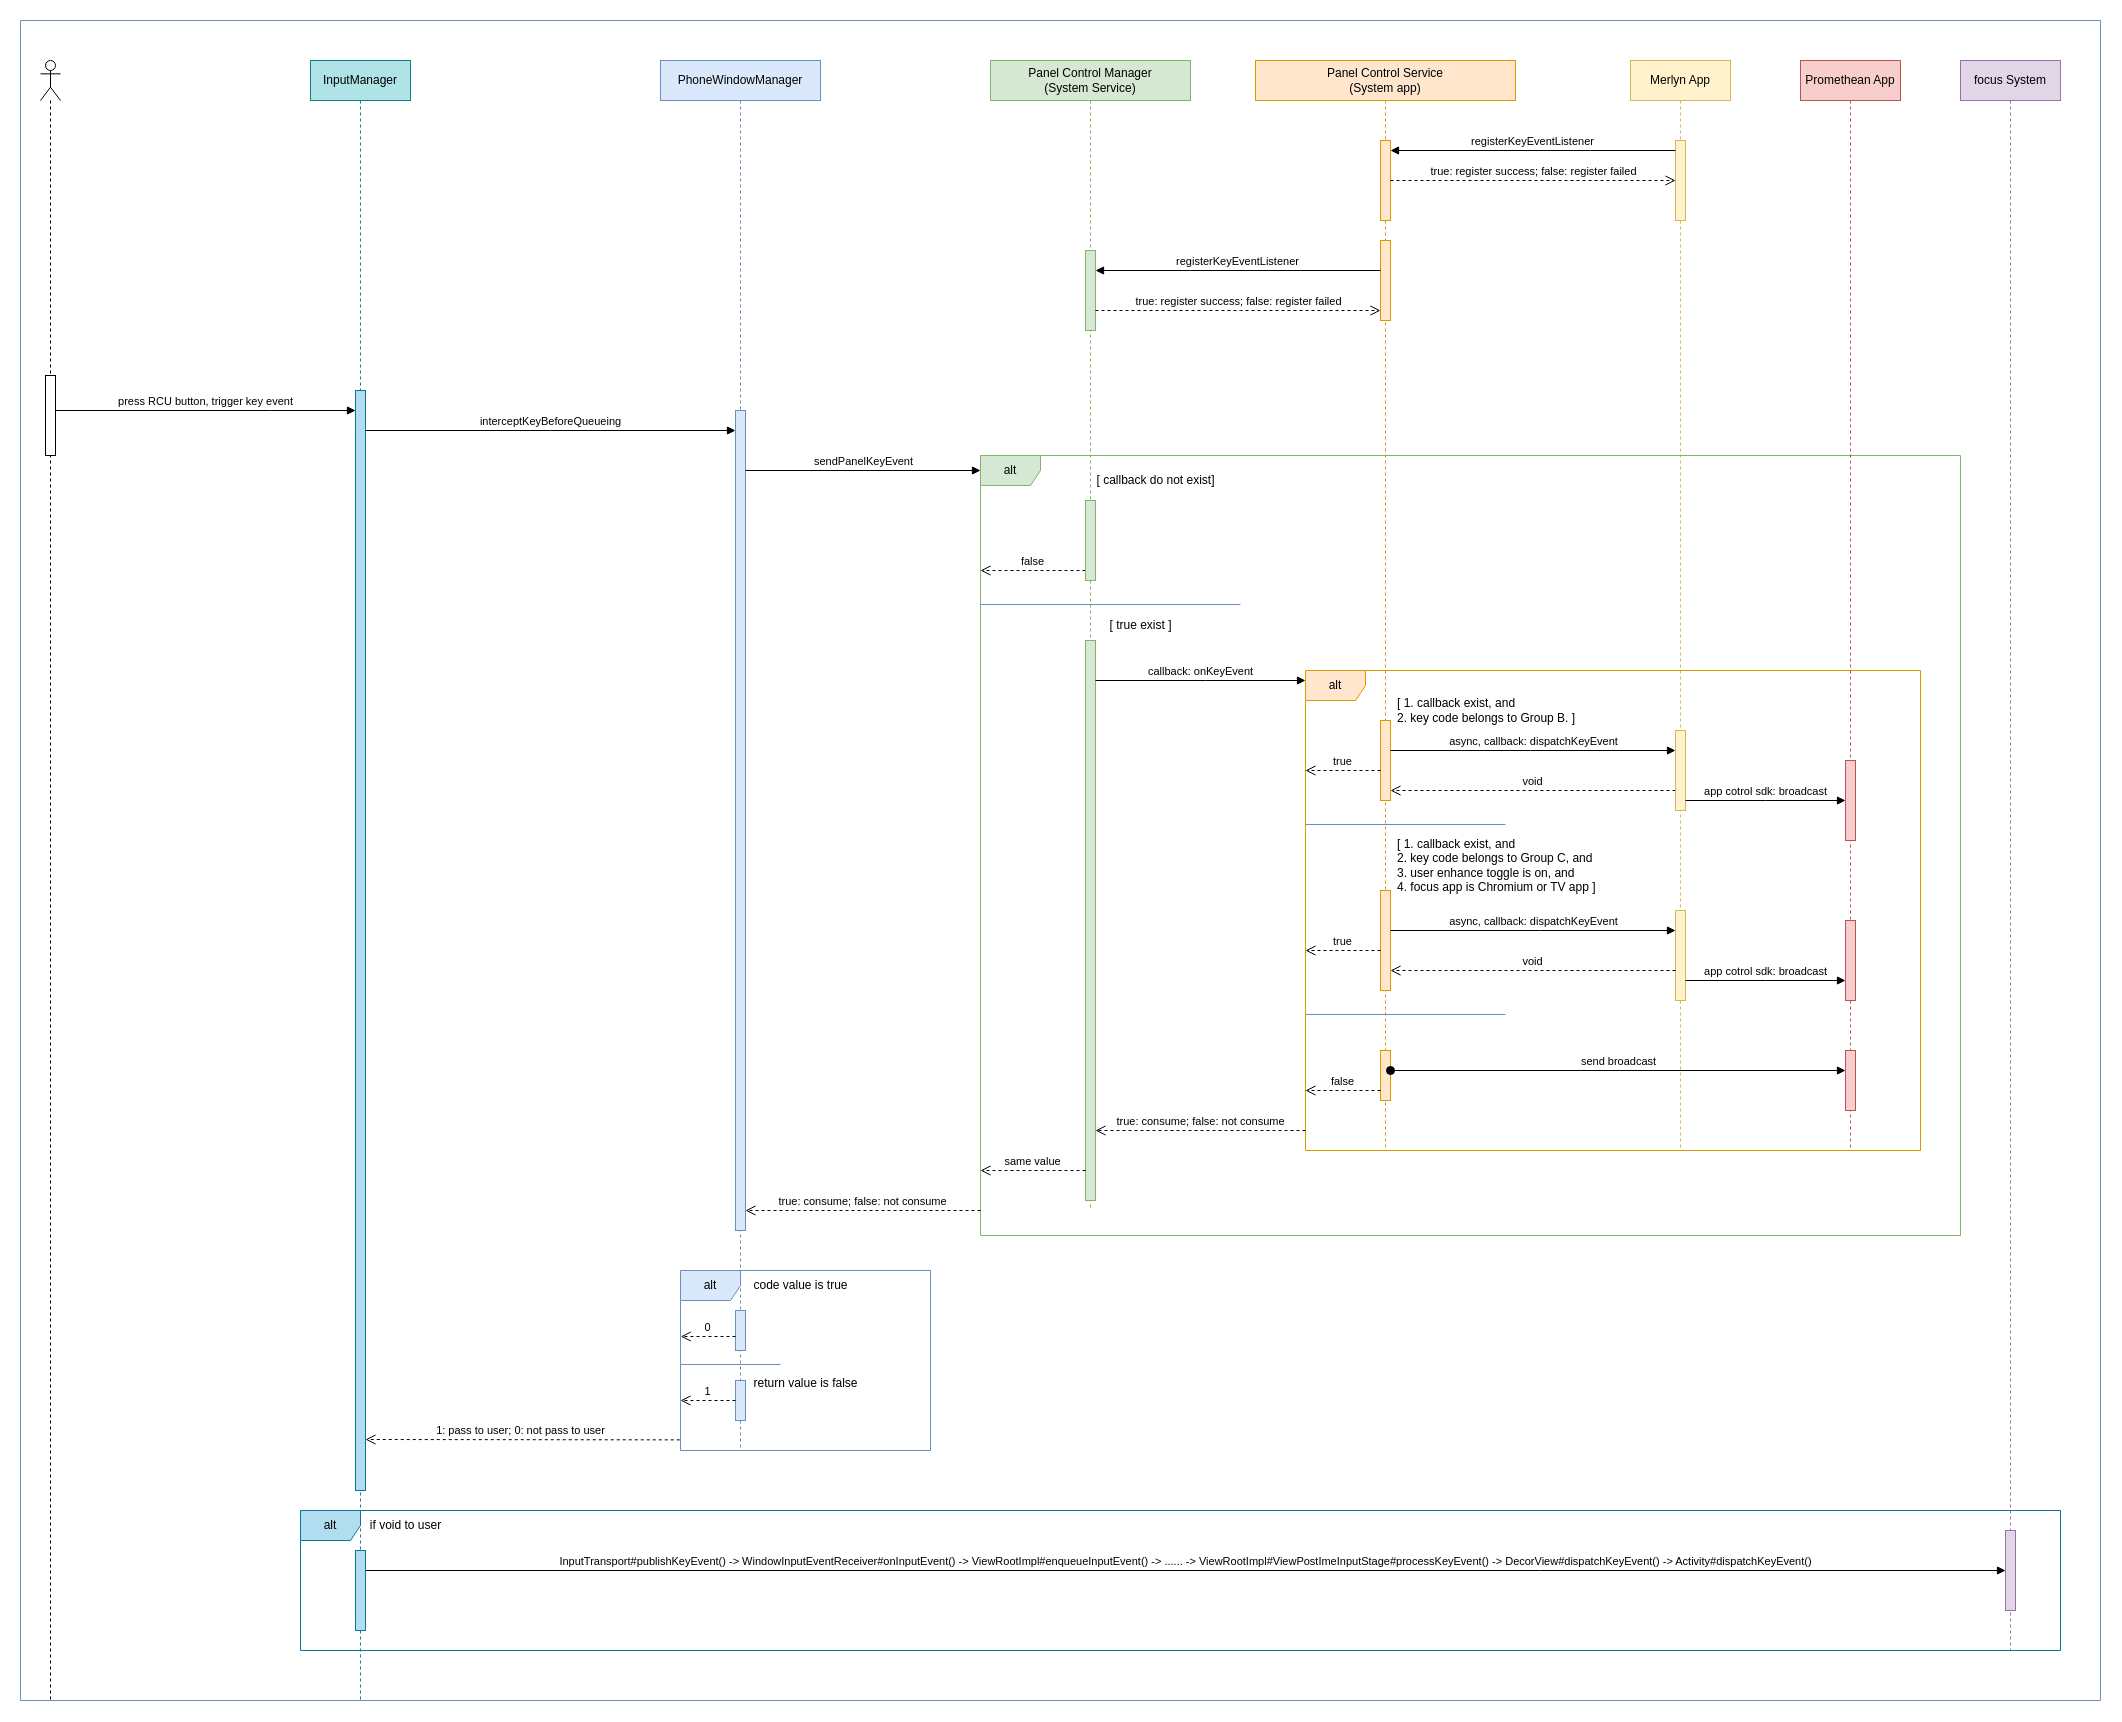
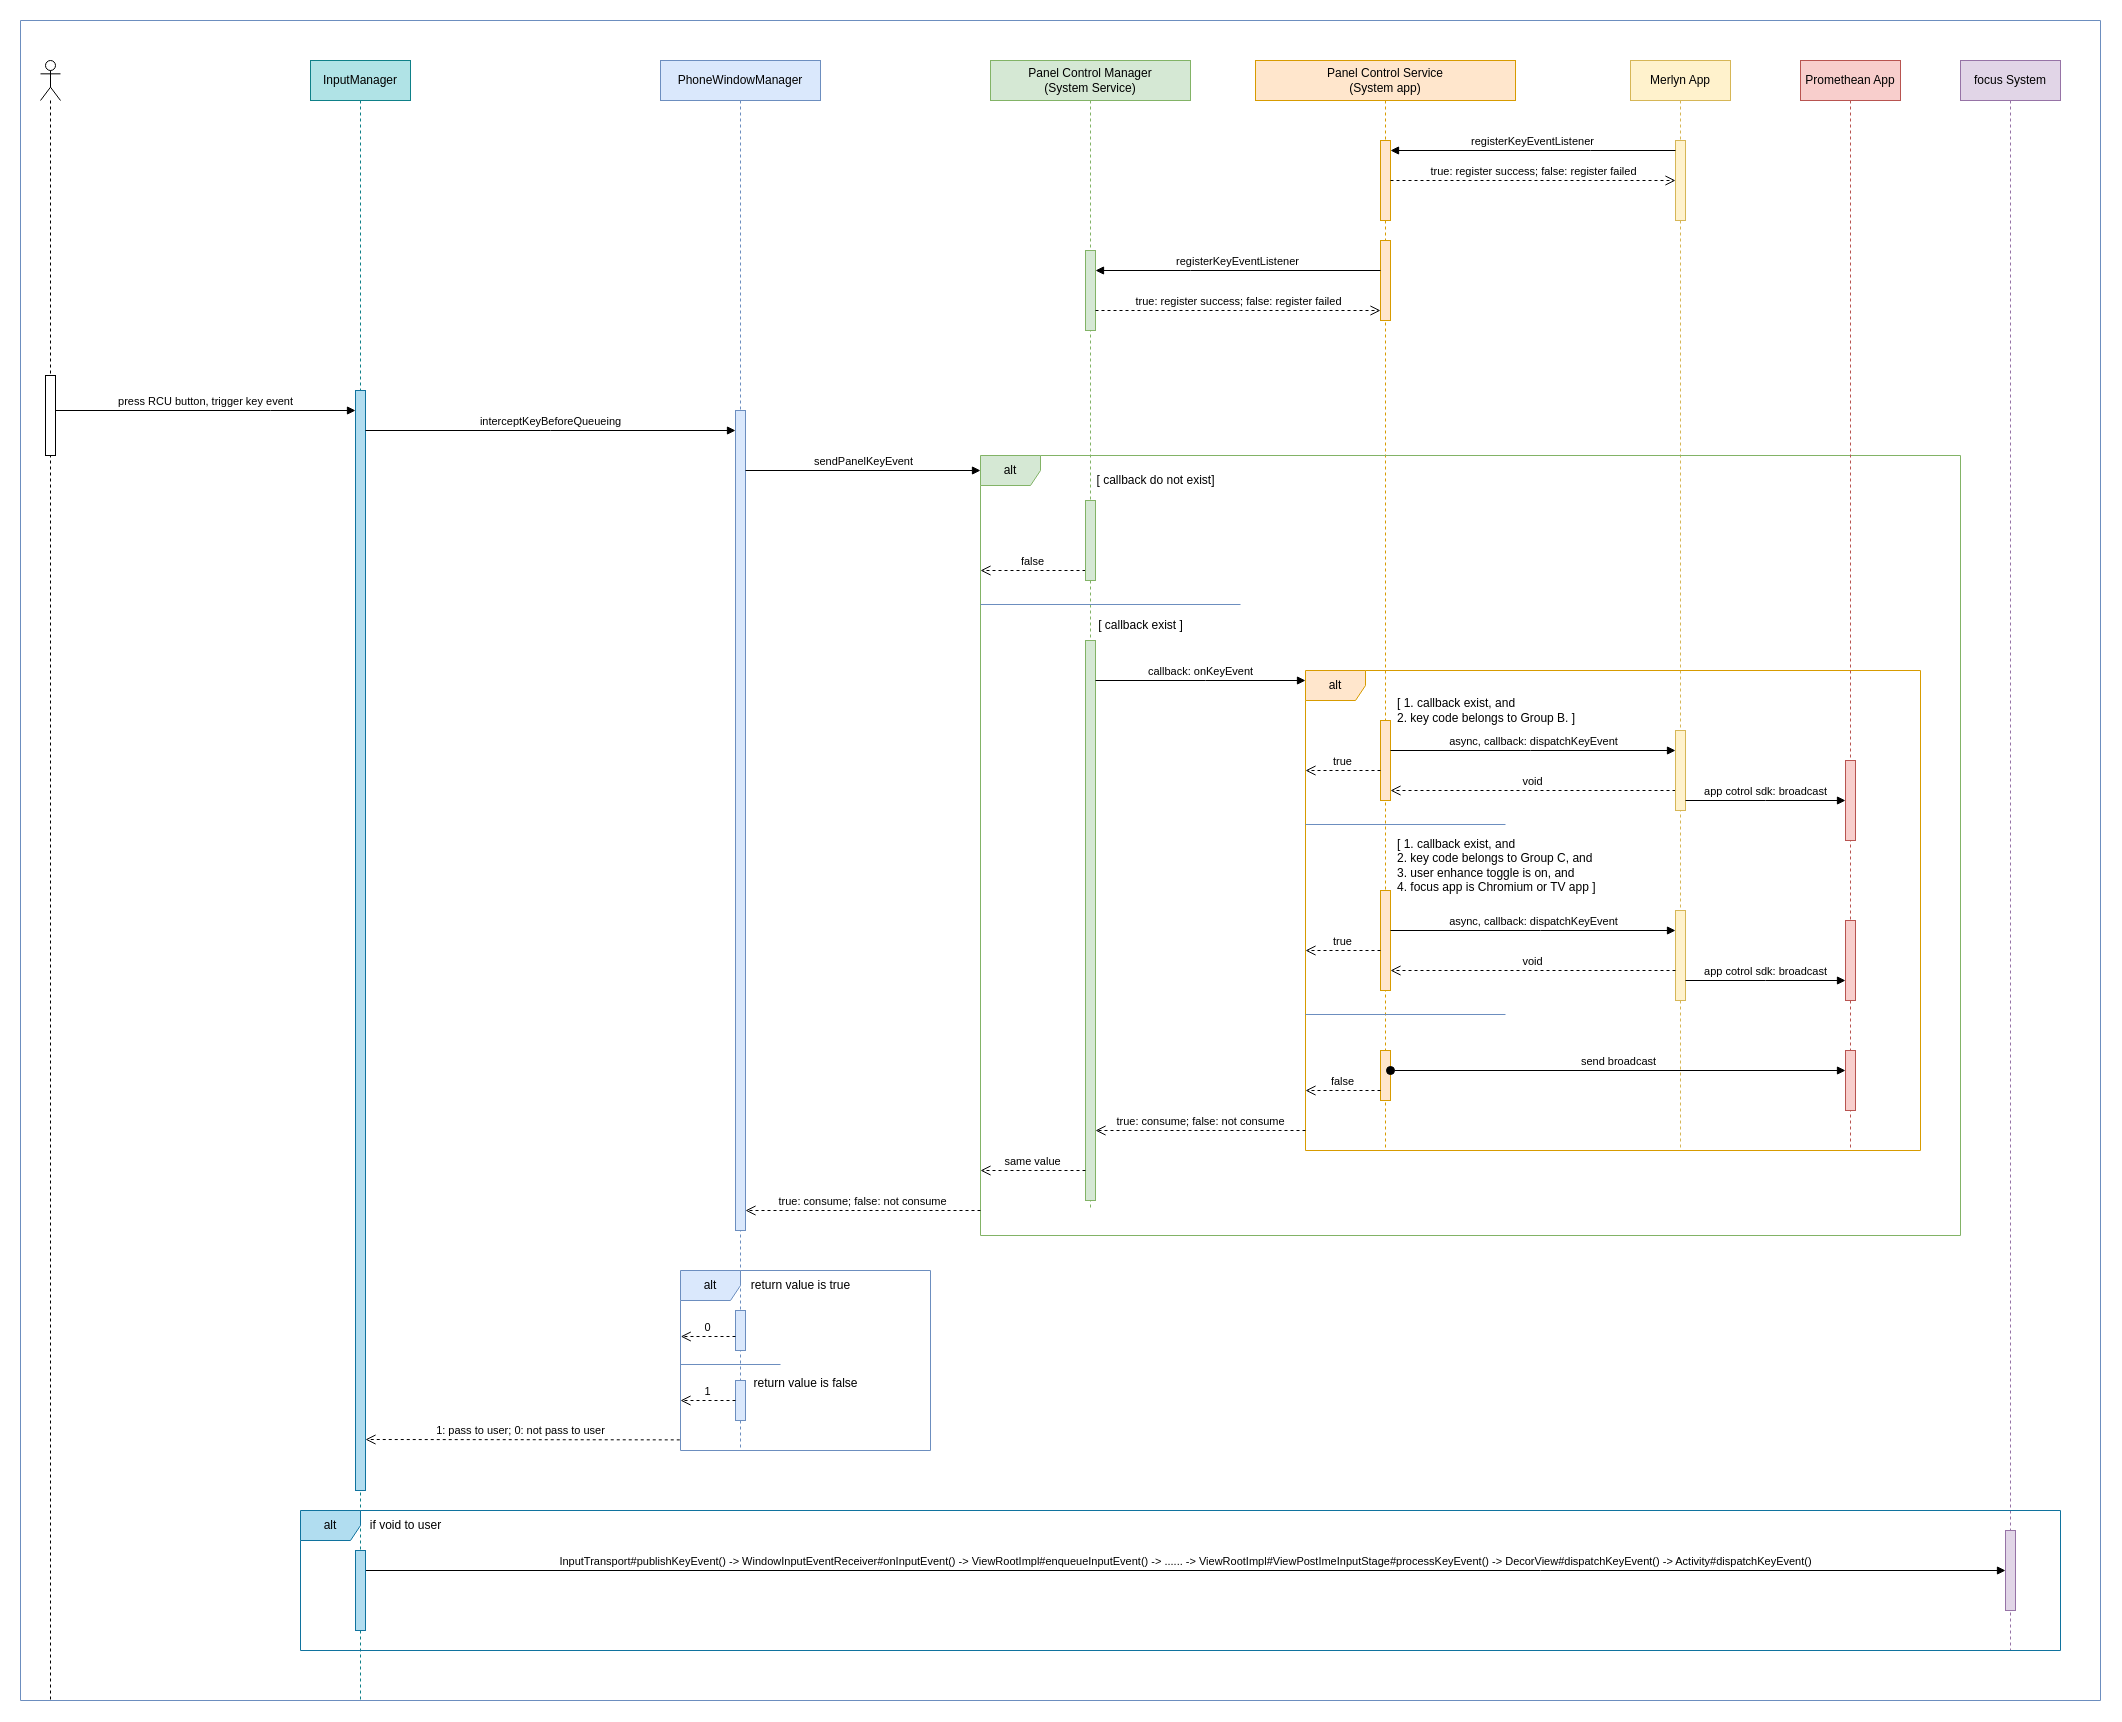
- <mxCell id="21" value="[ true exist ]" style="text;html=1;align=center;verticalAlign=middle;resizable=0;points=[];autosize=1;strokeColor=none;fillColor=none;" parent="2" vertex="1"><mxGeometry x="1065" y="590" width="110" height="30" as="geometry" /></mxCell>
+ <mxCell id="21" value="[ callback exist ]" style="text;html=1;align=center;verticalAlign=middle;resizable=0;points=[];autosize=1;strokeColor=none;fillColor=none;" parent="2" vertex="1"><mxGeometry x="1065" y="590" width="110" height="30" as="geometry" /></mxCell>
- <mxCell id="65" value="code value is true" style="text;html=1;align=center;verticalAlign=middle;resizable=0;points=[];autosize=1;strokeColor=none;fillColor=none;" vertex="1" parent="2"><mxGeometry x="720" y="1250" width="120" height="30" as="geometry" /></mxCell>
+ <mxCell id="65" value="return value is true" style="text;html=1;align=center;verticalAlign=middle;resizable=0;points=[];autosize=1;strokeColor=none;fillColor=none;" vertex="1" parent="2"><mxGeometry x="720" y="1250" width="120" height="30" as="geometry" /></mxCell>
